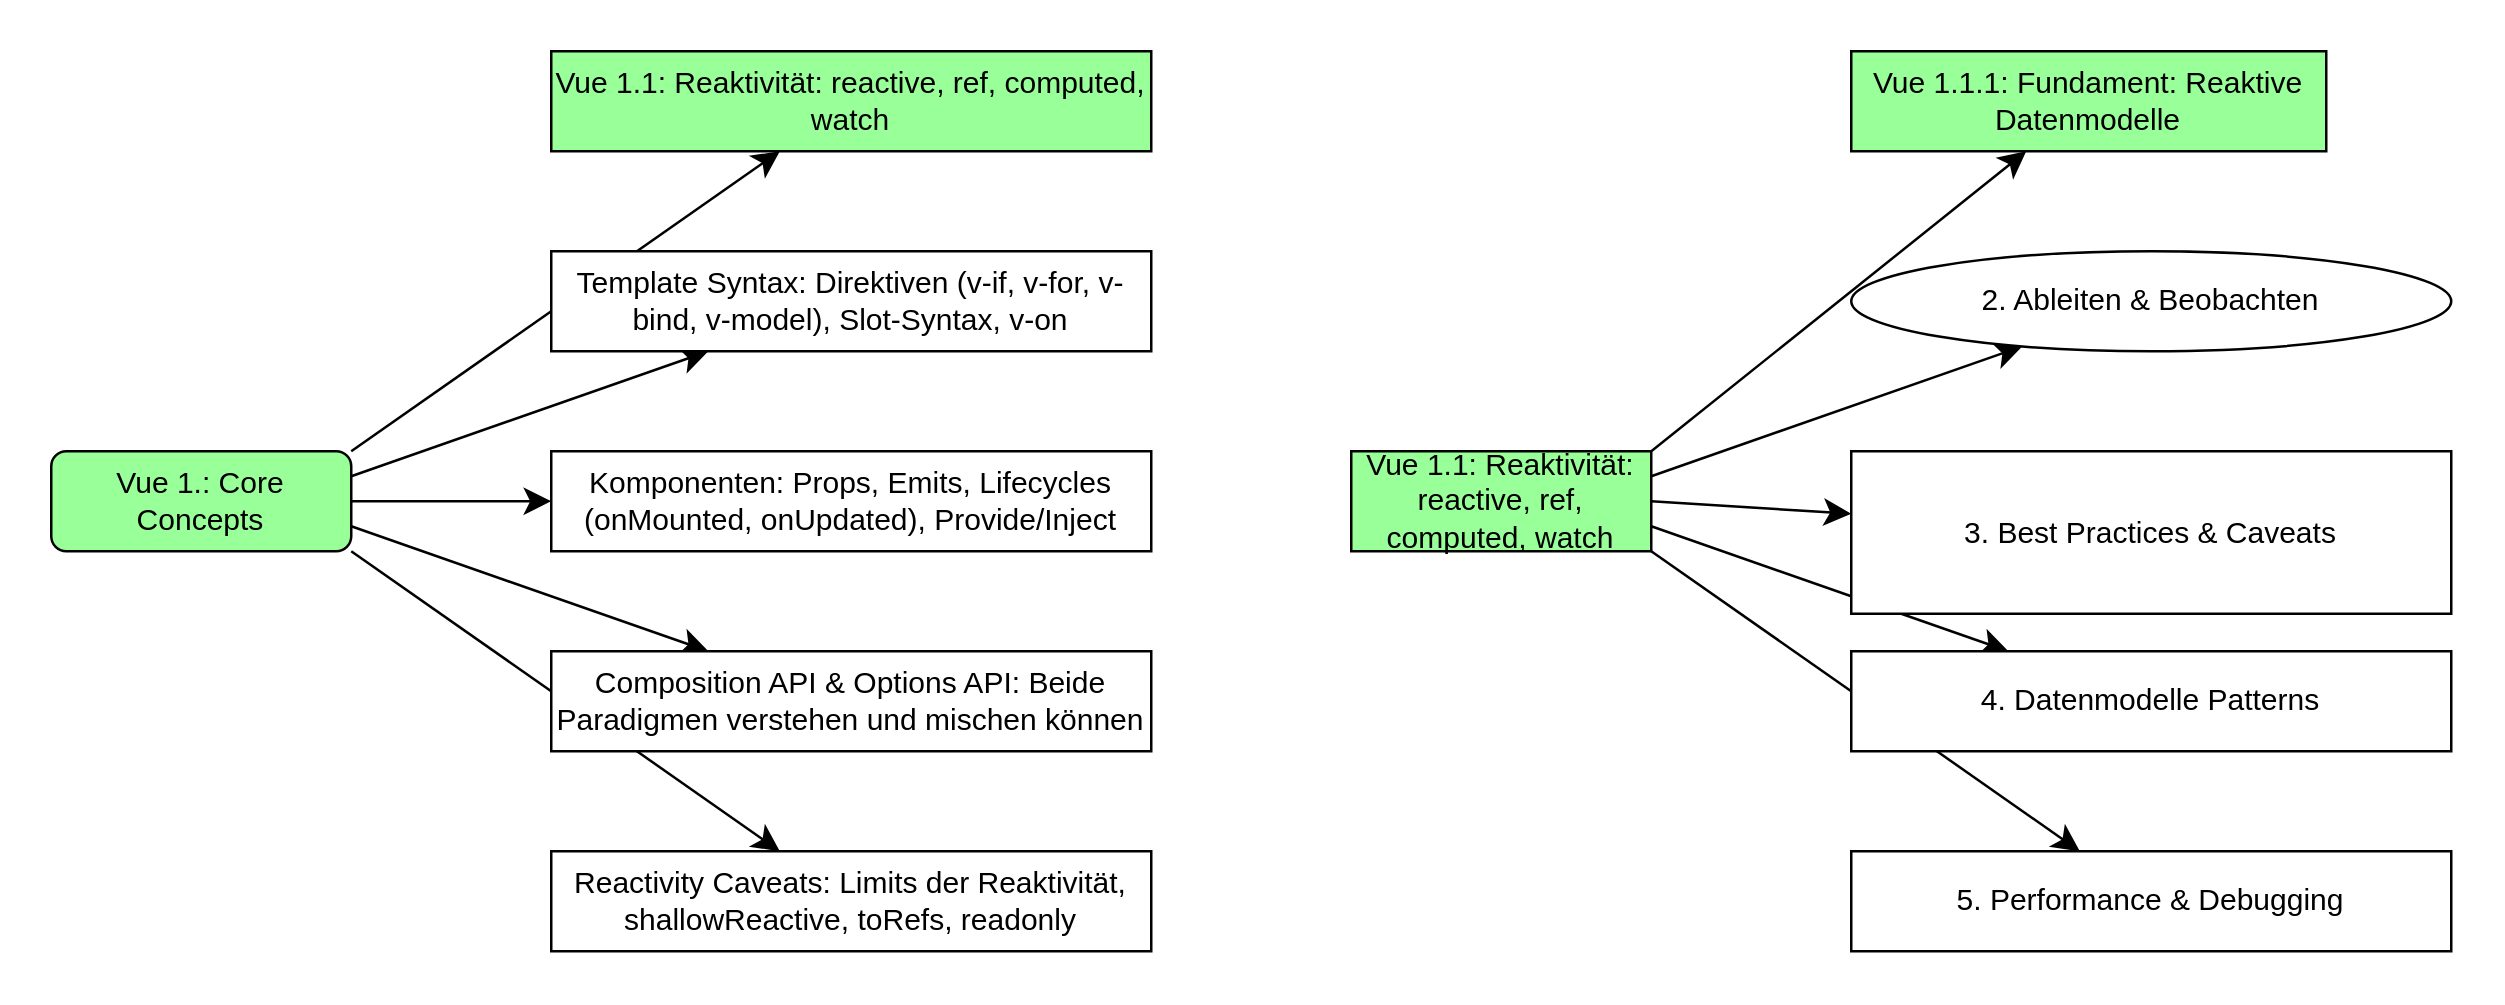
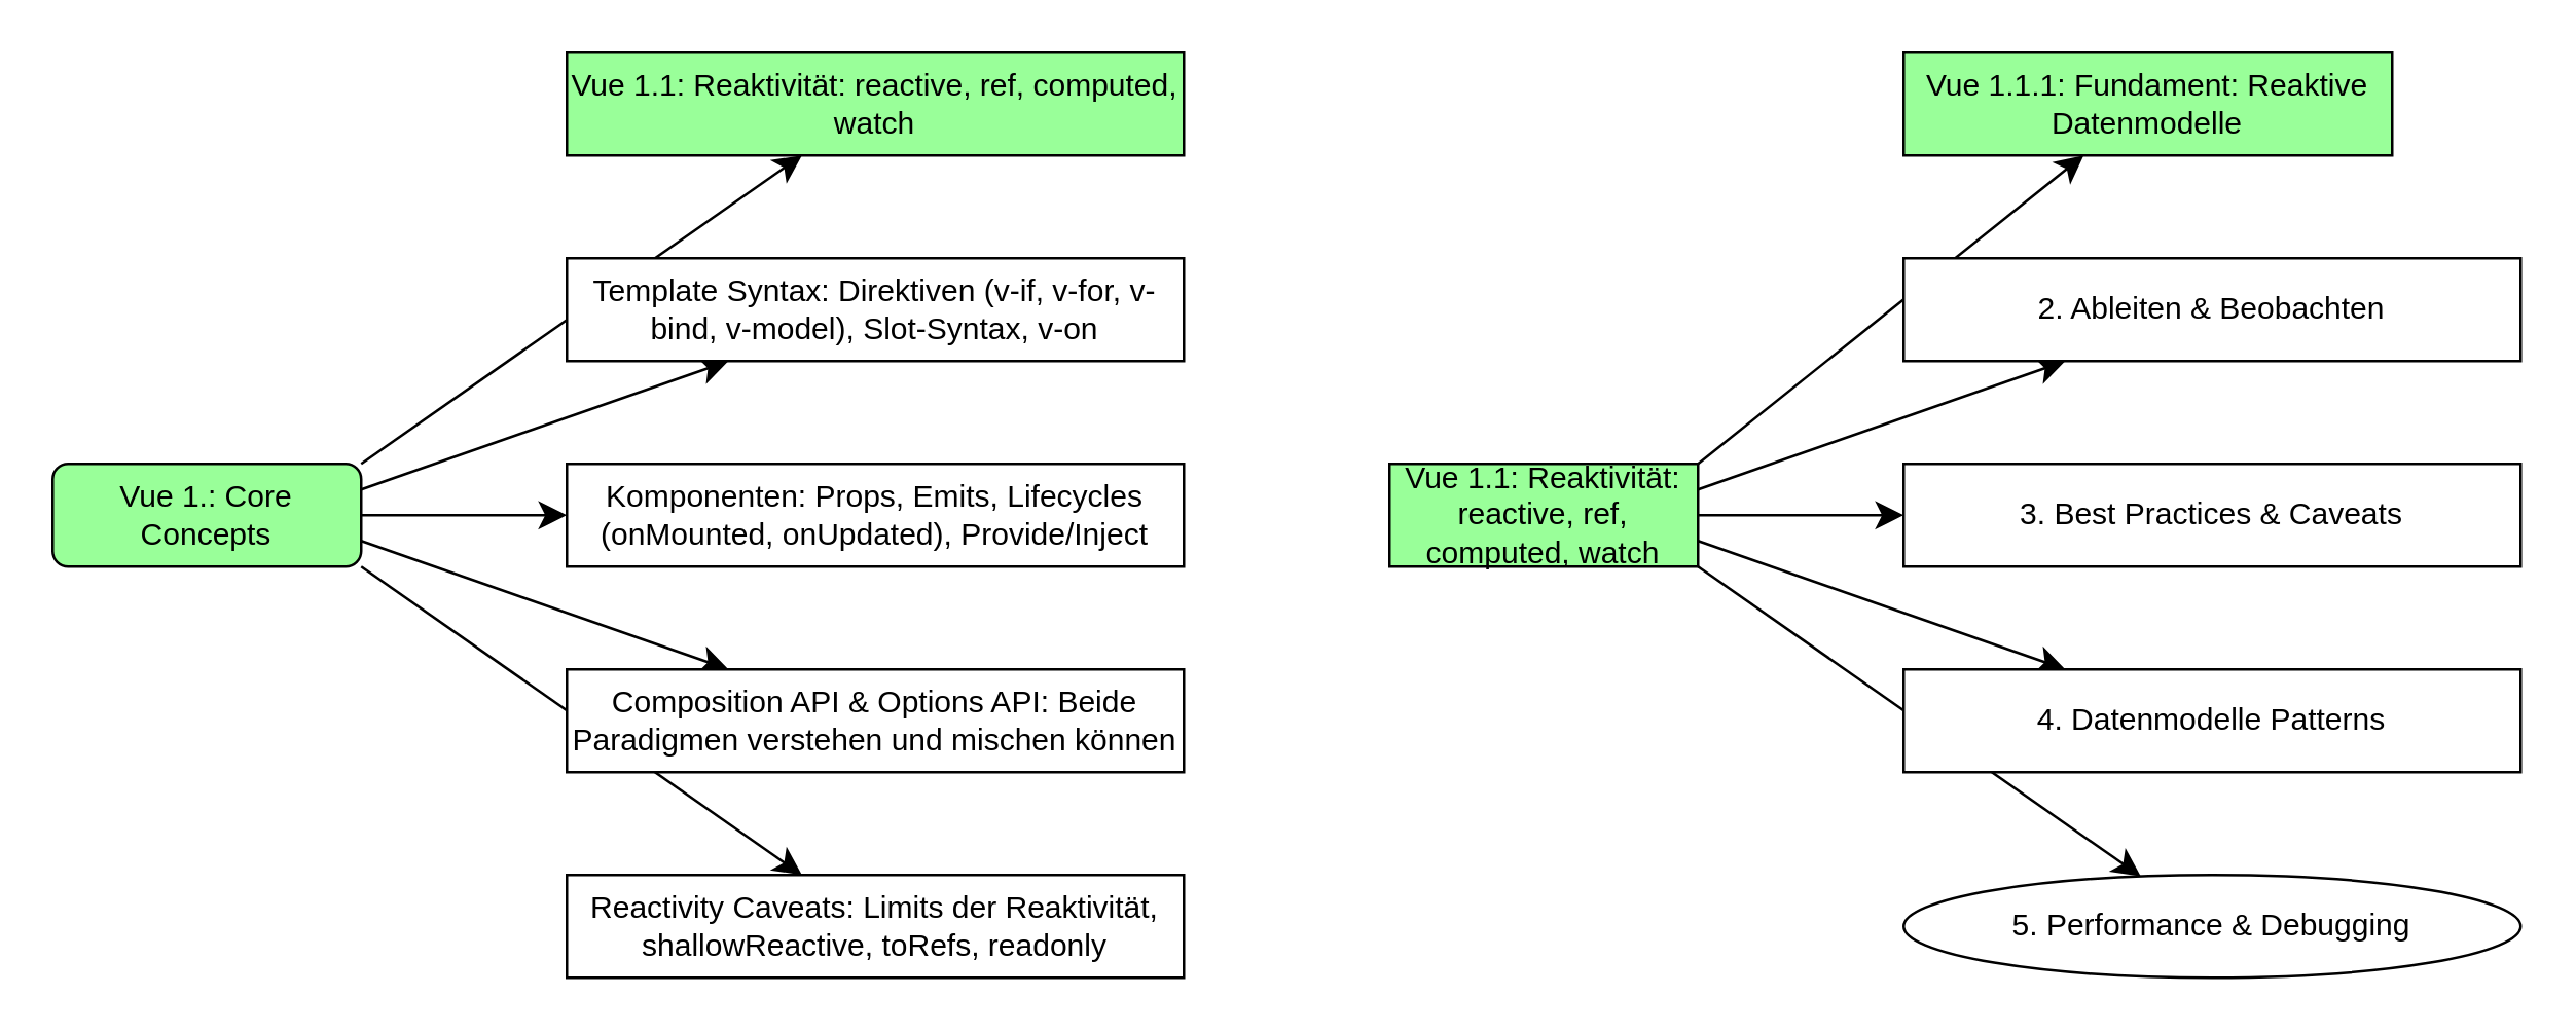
- <mxCell id="20" value="2. Ableiten &amp;amp; Beobachten" style="ellipse;whiteSpace=wrap;html=1;" parent="1" vertex="1"><mxGeometry x="740" y="100" width="240" height="40" as="geometry" /></mxCell>
+ <mxCell id="20" value="2. Ableiten &amp;amp; Beobachten" style="rounded=0;whiteSpace=wrap;html=1;" parent="1" vertex="1"><mxGeometry x="740" y="100" width="240" height="40" as="geometry" /></mxCell>
- <mxCell id="21" value="3. Best Practices &amp;amp; Caveats" style="rounded=0;whiteSpace=wrap;html=1;" parent="1" vertex="1"><mxGeometry x="740" y="180" width="240" height="65" as="geometry" /></mxCell>
+ <mxCell id="21" value="3. Best Practices &amp;amp; Caveats" style="rounded=0;whiteSpace=wrap;html=1;" parent="1" vertex="1"><mxGeometry x="740" y="180" width="240" height="40" as="geometry" /></mxCell>
- <mxCell id="23" value="5. Performance &amp;amp; Debugging" style="rounded=0;whiteSpace=wrap;html=1;" parent="1" vertex="1"><mxGeometry x="740" y="340" width="240" height="40" as="geometry" /></mxCell>
+ <mxCell id="23" value="5. Performance &amp;amp; Debugging" style="ellipse;whiteSpace=wrap;html=1;" parent="1" vertex="1"><mxGeometry x="740" y="340" width="240" height="40" as="geometry" /></mxCell>
